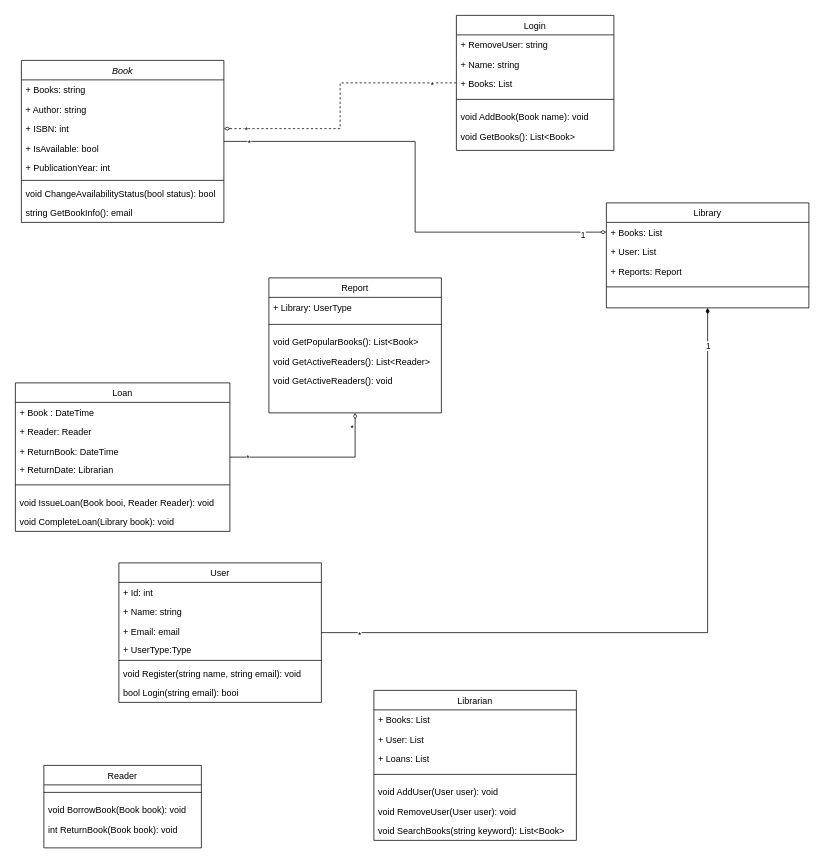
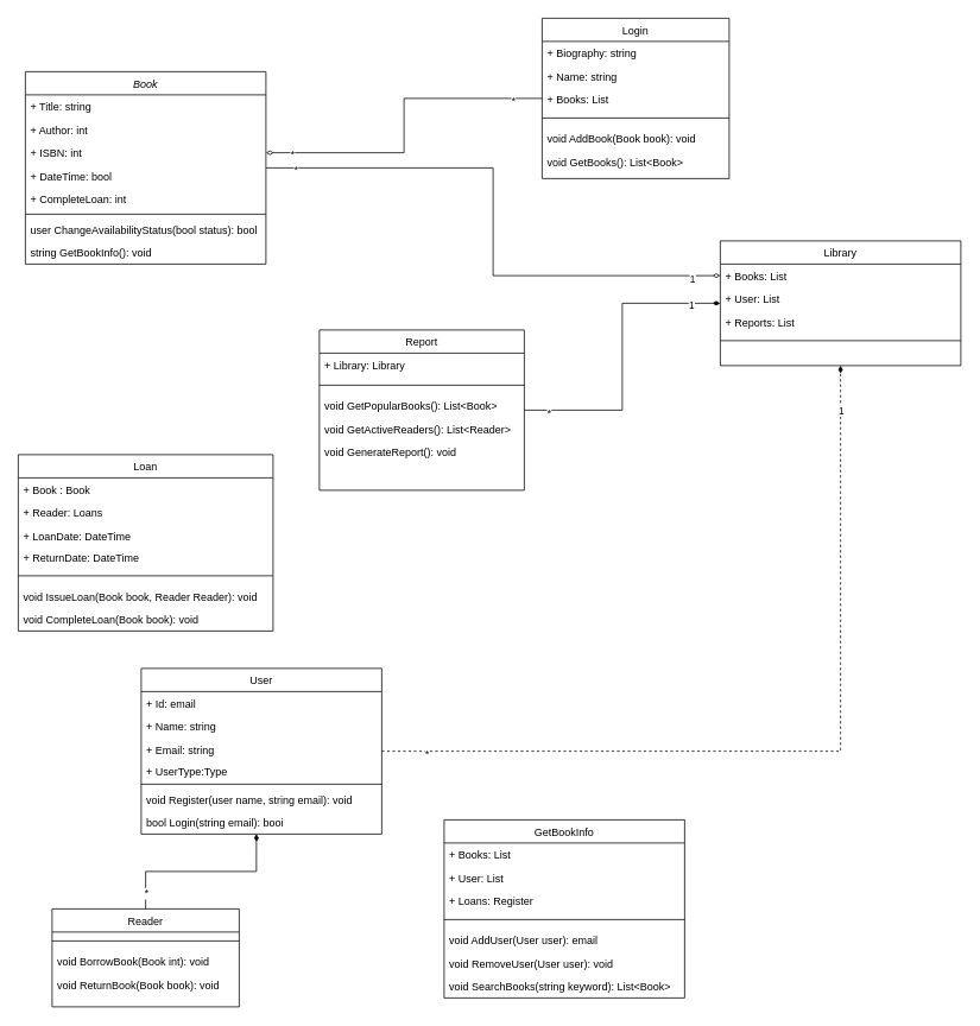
- <mxCell id="48" value="+ RemoveUser: string" style="text;align=left;verticalAlign=top;spacingLeft=4;spacingRight=4;overflow=hidden;rotatable=0;points=[[0,0.5],[1,0.5]];portConstraint=eastwest;" parent="47" vertex="1"><mxGeometry y="26" width="210" height="26" as="geometry" /></mxCell>
+ <mxCell id="48" value="+ Biography: string" style="text;align=left;verticalAlign=top;spacingLeft=4;spacingRight=4;overflow=hidden;rotatable=0;points=[[0,0.5],[1,0.5]];portConstraint=eastwest;" parent="47" vertex="1"><mxGeometry y="26" width="210" height="26" as="geometry" /></mxCell>
- <mxCell id="6" value="+ Books: string " style="text;align=left;verticalAlign=top;spacingLeft=4;spacingRight=4;overflow=hidden;rotatable=0;points=[[0,0.5],[1,0.5]];portConstraint=eastwest;" parent="5" vertex="1"><mxGeometry y="26" width="270" height="26" as="geometry" /></mxCell>
+ <mxCell id="6" value="+ Title: string " style="text;align=left;verticalAlign=top;spacingLeft=4;spacingRight=4;overflow=hidden;rotatable=0;points=[[0,0.5],[1,0.5]];portConstraint=eastwest;" parent="5" vertex="1"><mxGeometry y="26" width="270" height="26" as="geometry" /></mxCell>
- <mxCell id="44" style="edgeStyle=orthogonalEdgeStyle;rounded=0;orthogonalLoop=1;jettySize=auto;html=1;entryX=1;entryY=0.5;entryDx=0;entryDy=0;endArrow=diamondThin;endFill=0;dashed=1;" parent="1" source="47" target="8" edge="1"><mxGeometry relative="1" as="geometry" /></mxCell>
+ <mxCell id="44" style="edgeStyle=orthogonalEdgeStyle;rounded=0;orthogonalLoop=1;jettySize=auto;html=1;entryX=1;entryY=0.5;entryDx=0;entryDy=0;endArrow=diamondThin;endFill=0;" parent="1" source="47" target="8" edge="1"><mxGeometry relative="1" as="geometry" /></mxCell>
- <mxCell id="7" value="+ Author: string " style="text;align=left;verticalAlign=top;spacingLeft=4;spacingRight=4;overflow=hidden;rotatable=0;points=[[0,0.5],[1,0.5]];portConstraint=eastwest;rounded=0;shadow=0;html=0;" parent="5" vertex="1"><mxGeometry y="52" width="270" height="26" as="geometry" /></mxCell>
+ <mxCell id="7" value="+ Author: int " style="text;align=left;verticalAlign=top;spacingLeft=4;spacingRight=4;overflow=hidden;rotatable=0;points=[[0,0.5],[1,0.5]];portConstraint=eastwest;rounded=0;shadow=0;html=0;" parent="5" vertex="1"><mxGeometry y="52" width="270" height="26" as="geometry" /></mxCell>
- <mxCell id="52" value="void AddBook(Book name): void" style="text;align=left;verticalAlign=top;spacingLeft=4;spacingRight=4;overflow=hidden;rotatable=0;points=[[0,0.5],[1,0.5]];portConstraint=eastwest;" parent="47" vertex="1"><mxGeometry y="122" width="210" height="26" as="geometry" /></mxCell>
+ <mxCell id="52" value="void AddBook(Book book): void" style="text;align=left;verticalAlign=top;spacingLeft=4;spacingRight=4;overflow=hidden;rotatable=0;points=[[0,0.5],[1,0.5]];portConstraint=eastwest;" parent="47" vertex="1"><mxGeometry y="122" width="210" height="26" as="geometry" /></mxCell>
- <mxCell id="9" value="+ IsAvailable: bool " style="text;align=left;verticalAlign=top;spacingLeft=4;spacingRight=4;overflow=hidden;rotatable=0;points=[[0,0.5],[1,0.5]];portConstraint=eastwest;rounded=0;shadow=0;html=0;" parent="5" vertex="1"><mxGeometry y="104" width="270" height="26" as="geometry" /></mxCell>
+ <mxCell id="9" value="+ DateTime: bool " style="text;align=left;verticalAlign=top;spacingLeft=4;spacingRight=4;overflow=hidden;rotatable=0;points=[[0,0.5],[1,0.5]];portConstraint=eastwest;rounded=0;shadow=0;html=0;" parent="5" vertex="1"><mxGeometry y="104" width="270" height="26" as="geometry" /></mxCell>
- <mxCell id="10" value="+ PublicationYear: int" style="text;align=left;verticalAlign=top;spacingLeft=4;spacingRight=4;overflow=hidden;rotatable=0;points=[[0,0.5],[1,0.5]];portConstraint=eastwest;rounded=0;shadow=0;html=0;" parent="5" vertex="1"><mxGeometry y="130" width="270" height="26" as="geometry" /></mxCell>
+ <mxCell id="10" value="+ CompleteLoan: int" style="text;align=left;verticalAlign=top;spacingLeft=4;spacingRight=4;overflow=hidden;rotatable=0;points=[[0,0.5],[1,0.5]];portConstraint=eastwest;rounded=0;shadow=0;html=0;" parent="5" vertex="1"><mxGeometry y="130" width="270" height="26" as="geometry" /></mxCell>
- <mxCell id="12" value="void ChangeAvailabilityStatus(bool status): bool" style="text;align=left;verticalAlign=top;spacingLeft=4;spacingRight=4;overflow=hidden;rotatable=0;points=[[0,0.5],[1,0.5]];portConstraint=eastwest;" parent="5" vertex="1"><mxGeometry y="164" width="270" height="26" as="geometry" /></mxCell>
+ <mxCell id="12" value="user ChangeAvailabilityStatus(bool status): bool" style="text;align=left;verticalAlign=top;spacingLeft=4;spacingRight=4;overflow=hidden;rotatable=0;points=[[0,0.5],[1,0.5]];portConstraint=eastwest;" parent="5" vertex="1"><mxGeometry y="164" width="270" height="26" as="geometry" /></mxCell>
- <mxCell id="13" value="string GetBookInfo(): email" style="text;align=left;verticalAlign=top;spacingLeft=4;spacingRight=4;overflow=hidden;rotatable=0;points=[[0,0.5],[1,0.5]];portConstraint=eastwest;" parent="5" vertex="1"><mxGeometry y="190" width="270" height="26" as="geometry" /></mxCell>
+ <mxCell id="13" value="string GetBookInfo(): void" style="text;align=left;verticalAlign=top;spacingLeft=4;spacingRight=4;overflow=hidden;rotatable=0;points=[[0,0.5],[1,0.5]];portConstraint=eastwest;" parent="5" vertex="1"><mxGeometry y="190" width="270" height="26" as="geometry" /></mxCell>
- <mxCell id="70" value="+ Reports: Report" style="text;align=left;verticalAlign=top;spacingLeft=4;spacingRight=4;overflow=hidden;rotatable=0;points=[[0,0.5],[1,0.5]];portConstraint=eastwest;rounded=0;shadow=0;html=0;" vertex="1" parent="67"><mxGeometry y="78" width="270" height="24" as="geometry" /></mxCell>
+ <mxCell id="70" value="+ Reports: List" style="text;align=left;verticalAlign=top;spacingLeft=4;spacingRight=4;overflow=hidden;rotatable=0;points=[[0,0.5],[1,0.5]];portConstraint=eastwest;rounded=0;shadow=0;html=0;" vertex="1" parent="67"><mxGeometry y="78" width="270" height="24" as="geometry" /></mxCell>
- <mxCell id="62" value="+ Library: UserType" style="text;align=left;verticalAlign=top;spacingLeft=4;spacingRight=4;overflow=hidden;rotatable=0;points=[[0,0.5],[1,0.5]];portConstraint=eastwest;" parent="61" vertex="1"><mxGeometry y="26" width="230" height="26" as="geometry" /></mxCell>
+ <mxCell id="62" value="+ Library: Library" style="text;align=left;verticalAlign=top;spacingLeft=4;spacingRight=4;overflow=hidden;rotatable=0;points=[[0,0.5],[1,0.5]];portConstraint=eastwest;" parent="61" vertex="1"><mxGeometry y="26" width="230" height="26" as="geometry" /></mxCell>
+ <mxCell id="58" style="edgeStyle=orthogonalEdgeStyle;rounded=0;orthogonalLoop=1;jettySize=auto;html=1;entryX=0;entryY=0.5;entryDx=0;entryDy=0;endArrow=diamondThin;endFill=1;" edge="1" parent="1" source="61" target="67"><mxGeometry relative="1" as="geometry" /></mxCell>
+ <mxCell id="59" value="*" style="edgeLabel;html=1;align=center;verticalAlign=middle;resizable=0;points=[];" vertex="1" connectable="0" parent="58"><mxGeometry x="-0.839" y="-3" relative="1" as="geometry"><mxPoint as="offset" /></mxGeometry></mxCell>
+ <mxCell id="60" value="1" style="edgeLabel;html=1;align=center;verticalAlign=middle;resizable=0;points=[];" vertex="1" connectable="0" parent="58"><mxGeometry x="0.808" y="-2" relative="1" as="geometry"><mxPoint as="offset" /></mxGeometry></mxCell>
- <mxCell id="66" value="void GetActiveReaders(): void" style="text;align=left;verticalAlign=top;spacingLeft=4;spacingRight=4;overflow=hidden;rotatable=0;points=[[0,0.5],[1,0.5]];portConstraint=eastwest;" parent="61" vertex="1"><mxGeometry y="124" width="230" height="26" as="geometry" /></mxCell>
+ <mxCell id="66" value="void GenerateReport(): void" style="text;align=left;verticalAlign=top;spacingLeft=4;spacingRight=4;overflow=hidden;rotatable=0;points=[[0,0.5],[1,0.5]];portConstraint=eastwest;" parent="61" vertex="1"><mxGeometry y="124" width="230" height="26" as="geometry" /></mxCell>
- <mxCell id="37" value="+ Book : DateTime " style="text;align=left;verticalAlign=top;spacingLeft=4;spacingRight=4;overflow=hidden;rotatable=0;points=[[0,0.5],[1,0.5]];portConstraint=eastwest;" parent="36" vertex="1"><mxGeometry y="26" width="286" height="26" as="geometry" /></mxCell>
+ <mxCell id="37" value="+ Book : Book " style="text;align=left;verticalAlign=top;spacingLeft=4;spacingRight=4;overflow=hidden;rotatable=0;points=[[0,0.5],[1,0.5]];portConstraint=eastwest;" parent="36" vertex="1"><mxGeometry y="26" width="286" height="26" as="geometry" /></mxCell>
- <mxCell id="38" value="+ Reader: Reader" style="text;align=left;verticalAlign=top;spacingLeft=4;spacingRight=4;overflow=hidden;rotatable=0;points=[[0,0.5],[1,0.5]];portConstraint=eastwest;rounded=0;shadow=0;html=0;" parent="36" vertex="1"><mxGeometry y="52" width="286" height="26" as="geometry" /></mxCell>
+ <mxCell id="38" value="+ Reader: Loans" style="text;align=left;verticalAlign=top;spacingLeft=4;spacingRight=4;overflow=hidden;rotatable=0;points=[[0,0.5],[1,0.5]];portConstraint=eastwest;rounded=0;shadow=0;html=0;" parent="36" vertex="1"><mxGeometry y="52" width="286" height="26" as="geometry" /></mxCell>
- <mxCell id="39" value="+ ReturnBook: DateTime " style="text;align=left;verticalAlign=top;spacingLeft=4;spacingRight=4;overflow=hidden;rotatable=0;points=[[0,0.5],[1,0.5]];portConstraint=eastwest;rounded=0;shadow=0;html=0;" parent="36" vertex="1"><mxGeometry y="78" width="286" height="24" as="geometry" /></mxCell>
+ <mxCell id="39" value="+ LoanDate: DateTime " style="text;align=left;verticalAlign=top;spacingLeft=4;spacingRight=4;overflow=hidden;rotatable=0;points=[[0,0.5],[1,0.5]];portConstraint=eastwest;rounded=0;shadow=0;html=0;" parent="36" vertex="1"><mxGeometry y="78" width="286" height="24" as="geometry" /></mxCell>
- <mxCell id="33" style="edgeStyle=orthogonalEdgeStyle;rounded=0;orthogonalLoop=1;jettySize=auto;html=1;entryX=0.5;entryY=1;entryDx=0;entryDy=0;endArrow=diamondThin;endFill=0;" edge="1" parent="1" source="36" target="61"><mxGeometry relative="1" as="geometry"><mxPoint x="228" y="340" as="targetPoint" /></mxGeometry></mxCell>
- <mxCell id="34" value="*" style="edgeLabel;html=1;align=center;verticalAlign=middle;resizable=0;points=[];" vertex="1" connectable="0" parent="33"><mxGeometry x="-0.79" y="-1" relative="1" as="geometry"><mxPoint x="-1" as="offset" /></mxGeometry></mxCell>
- <mxCell id="35" value="*" style="edgeLabel;html=1;align=center;verticalAlign=middle;resizable=0;points=[];" vertex="1" connectable="0" parent="33"><mxGeometry x="0.809" relative="1" as="geometry"><mxPoint x="-5" y="-2" as="offset" /></mxGeometry></mxCell>
- <mxCell id="40" value="+ ReturnDate: Librarian " style="text;align=left;verticalAlign=top;spacingLeft=4;spacingRight=4;overflow=hidden;rotatable=0;points=[[0,0.5],[1,0.5]];portConstraint=eastwest;rounded=0;shadow=0;html=0;" parent="36" vertex="1"><mxGeometry y="102" width="286" height="24" as="geometry" /></mxCell>
+ <mxCell id="40" value="+ ReturnDate: DateTime " style="text;align=left;verticalAlign=top;spacingLeft=4;spacingRight=4;overflow=hidden;rotatable=0;points=[[0,0.5],[1,0.5]];portConstraint=eastwest;rounded=0;shadow=0;html=0;" parent="36" vertex="1"><mxGeometry y="102" width="286" height="24" as="geometry" /></mxCell>
- <mxCell id="42" value="void IssueLoan(Book booi, Reader Reader): void" style="text;align=left;verticalAlign=top;spacingLeft=4;spacingRight=4;overflow=hidden;rotatable=0;points=[[0,0.5],[1,0.5]];portConstraint=eastwest;" parent="36" vertex="1"><mxGeometry y="146" width="286" height="26" as="geometry" /></mxCell>
+ <mxCell id="42" value="void IssueLoan(Book book, Reader Reader): void" style="text;align=left;verticalAlign=top;spacingLeft=4;spacingRight=4;overflow=hidden;rotatable=0;points=[[0,0.5],[1,0.5]];portConstraint=eastwest;" parent="36" vertex="1"><mxGeometry y="146" width="286" height="26" as="geometry" /></mxCell>
- <mxCell id="43" value="void CompleteLoan(Library book): void" style="text;align=left;verticalAlign=top;spacingLeft=4;spacingRight=4;overflow=hidden;rotatable=0;points=[[0,0.5],[1,0.5]];portConstraint=eastwest;" parent="36" vertex="1"><mxGeometry y="172" width="286" height="26" as="geometry" /></mxCell>
+ <mxCell id="43" value="void CompleteLoan(Book book): void" style="text;align=left;verticalAlign=top;spacingLeft=4;spacingRight=4;overflow=hidden;rotatable=0;points=[[0,0.5],[1,0.5]];portConstraint=eastwest;" parent="36" vertex="1"><mxGeometry y="172" width="286" height="26" as="geometry" /></mxCell>
- <mxCell id="18" value="+ Id: int" style="text;align=left;verticalAlign=top;spacingLeft=4;spacingRight=4;overflow=hidden;rotatable=0;points=[[0,0.5],[1,0.5]];portConstraint=eastwest;" parent="17" vertex="1"><mxGeometry y="26" width="270" height="26" as="geometry" /></mxCell>
+ <mxCell id="18" value="+ Id: email" style="text;align=left;verticalAlign=top;spacingLeft=4;spacingRight=4;overflow=hidden;rotatable=0;points=[[0,0.5],[1,0.5]];portConstraint=eastwest;" parent="17" vertex="1"><mxGeometry y="26" width="270" height="26" as="geometry" /></mxCell>
- <mxCell id="20" value="+ Email: email" style="text;align=left;verticalAlign=top;spacingLeft=4;spacingRight=4;overflow=hidden;rotatable=0;points=[[0,0.5],[1,0.5]];portConstraint=eastwest;rounded=0;shadow=0;html=0;" parent="17" vertex="1"><mxGeometry y="78" width="270" height="24" as="geometry" /></mxCell>
+ <mxCell id="20" value="+ Email: string" style="text;align=left;verticalAlign=top;spacingLeft=4;spacingRight=4;overflow=hidden;rotatable=0;points=[[0,0.5],[1,0.5]];portConstraint=eastwest;rounded=0;shadow=0;html=0;" parent="17" vertex="1"><mxGeometry y="78" width="270" height="24" as="geometry" /></mxCell>
- <mxCell id="14" style="edgeStyle=orthogonalEdgeStyle;rounded=0;orthogonalLoop=1;jettySize=auto;html=1;entryX=0.5;entryY=1;entryDx=0;entryDy=0;endArrow=diamondThin;endFill=1;" edge="1" parent="1" source="17" target="67"><mxGeometry relative="1" as="geometry" /></mxCell>
+ <mxCell id="14" style="edgeStyle=orthogonalEdgeStyle;rounded=0;orthogonalLoop=1;jettySize=auto;html=1;entryX=0.5;entryY=1;entryDx=0;entryDy=0;endArrow=diamondThin;endFill=1;dashed=1;" edge="1" parent="1" source="17" target="67"><mxGeometry relative="1" as="geometry" /></mxCell>
- <mxCell id="23" value="void Register(string name, string email): void" style="text;align=left;verticalAlign=top;spacingLeft=4;spacingRight=4;overflow=hidden;rotatable=0;points=[[0,0.5],[1,0.5]];portConstraint=eastwest;" parent="17" vertex="1"><mxGeometry y="134" width="270" height="26" as="geometry" /></mxCell>
+ <mxCell id="23" value="void Register(user name, string email): void" style="text;align=left;verticalAlign=top;spacingLeft=4;spacingRight=4;overflow=hidden;rotatable=0;points=[[0,0.5],[1,0.5]];portConstraint=eastwest;" parent="17" vertex="1"><mxGeometry y="134" width="270" height="26" as="geometry" /></mxCell>
- <mxCell id="25" value="Librarian" style="swimlane;fontStyle=0;align=center;verticalAlign=top;childLayout=stackLayout;horizontal=1;startSize=26;horizontalStack=0;resizeParent=1;resizeLast=0;collapsible=1;marginBottom=0;rounded=0;shadow=0;strokeWidth=1;fillColor=default;" parent="1" vertex="1"><mxGeometry x="498" y="920" width="270" height="200" as="geometry"><mxRectangle x="550" y="140" width="160" height="26" as="alternateBounds" /></mxGeometry></mxCell>
+ <mxCell id="25" value="GetBookInfo" style="swimlane;fontStyle=0;align=center;verticalAlign=top;childLayout=stackLayout;horizontal=1;startSize=26;horizontalStack=0;resizeParent=1;resizeLast=0;collapsible=1;marginBottom=0;rounded=0;shadow=0;strokeWidth=1;fillColor=default;" parent="1" vertex="1"><mxGeometry x="498" y="920" width="270" height="200" as="geometry"><mxRectangle x="550" y="140" width="160" height="26" as="alternateBounds" /></mxGeometry></mxCell>
+ <mxCell id="72" style="edgeStyle=orthogonalEdgeStyle;rounded=0;orthogonalLoop=1;jettySize=auto;html=1;entryX=0.479;entryY=0.995;entryDx=0;entryDy=0;entryPerimeter=0;endArrow=diamondThin;endFill=1;" edge="1" parent="1" source="54" target="24"><mxGeometry relative="1" as="geometry" /></mxCell>
+ <mxCell id="73" value="*" style="edgeLabel;html=1;align=center;verticalAlign=middle;resizable=0;points=[];" vertex="1" connectable="0" parent="72"><mxGeometry x="-0.815" relative="1" as="geometry"><mxPoint y="1" as="offset" /></mxGeometry></mxCell>
- <mxCell id="28" value="+ Loans: List" style="text;align=left;verticalAlign=top;spacingLeft=4;spacingRight=4;overflow=hidden;rotatable=0;points=[[0,0.5],[1,0.5]];portConstraint=eastwest;rounded=0;shadow=0;html=0;" parent="25" vertex="1"><mxGeometry y="78" width="270" height="24" as="geometry" /></mxCell>
+ <mxCell id="28" value="+ Loans: Register" style="text;align=left;verticalAlign=top;spacingLeft=4;spacingRight=4;overflow=hidden;rotatable=0;points=[[0,0.5],[1,0.5]];portConstraint=eastwest;rounded=0;shadow=0;html=0;" parent="25" vertex="1"><mxGeometry y="78" width="270" height="24" as="geometry" /></mxCell>
- <mxCell id="30" value="void AddUser(User user): void" style="text;align=left;verticalAlign=top;spacingLeft=4;spacingRight=4;overflow=hidden;rotatable=0;points=[[0,0.5],[1,0.5]];portConstraint=eastwest;" parent="25" vertex="1"><mxGeometry y="122" width="270" height="26" as="geometry" /></mxCell>
+ <mxCell id="30" value="void AddUser(User user): email" style="text;align=left;verticalAlign=top;spacingLeft=4;spacingRight=4;overflow=hidden;rotatable=0;points=[[0,0.5],[1,0.5]];portConstraint=eastwest;" parent="25" vertex="1"><mxGeometry y="122" width="270" height="26" as="geometry" /></mxCell>
- <mxCell id="56" value="void BorrowBook(Book book): void" style="text;align=left;verticalAlign=top;spacingLeft=4;spacingRight=4;overflow=hidden;rotatable=0;points=[[0,0.5],[1,0.5]];portConstraint=eastwest;" parent="54" vertex="1"><mxGeometry y="46" width="210" height="26" as="geometry" /></mxCell>
+ <mxCell id="56" value="void BorrowBook(Book int): void" style="text;align=left;verticalAlign=top;spacingLeft=4;spacingRight=4;overflow=hidden;rotatable=0;points=[[0,0.5],[1,0.5]];portConstraint=eastwest;" parent="54" vertex="1"><mxGeometry y="46" width="210" height="26" as="geometry" /></mxCell>
- <mxCell id="57" value="int ReturnBook(Book book): void" style="text;align=left;verticalAlign=top;spacingLeft=4;spacingRight=4;overflow=hidden;rotatable=0;points=[[0,0.5],[1,0.5]];portConstraint=eastwest;" parent="54" vertex="1"><mxGeometry y="72" width="210" height="26" as="geometry" /></mxCell>
+ <mxCell id="57" value="void ReturnBook(Book book): void" style="text;align=left;verticalAlign=top;spacingLeft=4;spacingRight=4;overflow=hidden;rotatable=0;points=[[0,0.5],[1,0.5]];portConstraint=eastwest;" parent="54" vertex="1"><mxGeometry y="72" width="210" height="26" as="geometry" /></mxCell>
